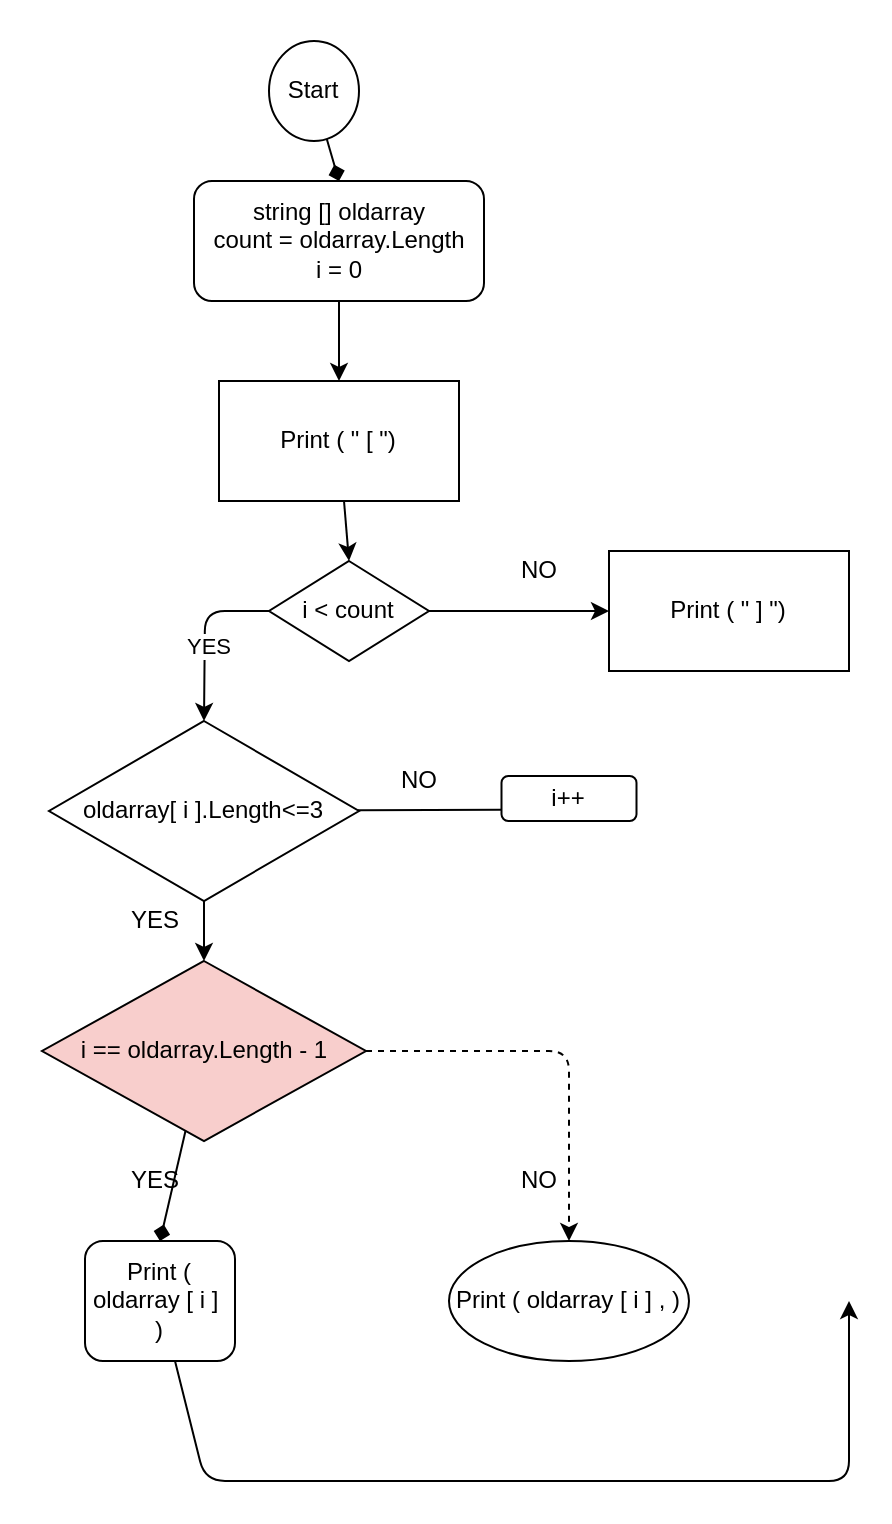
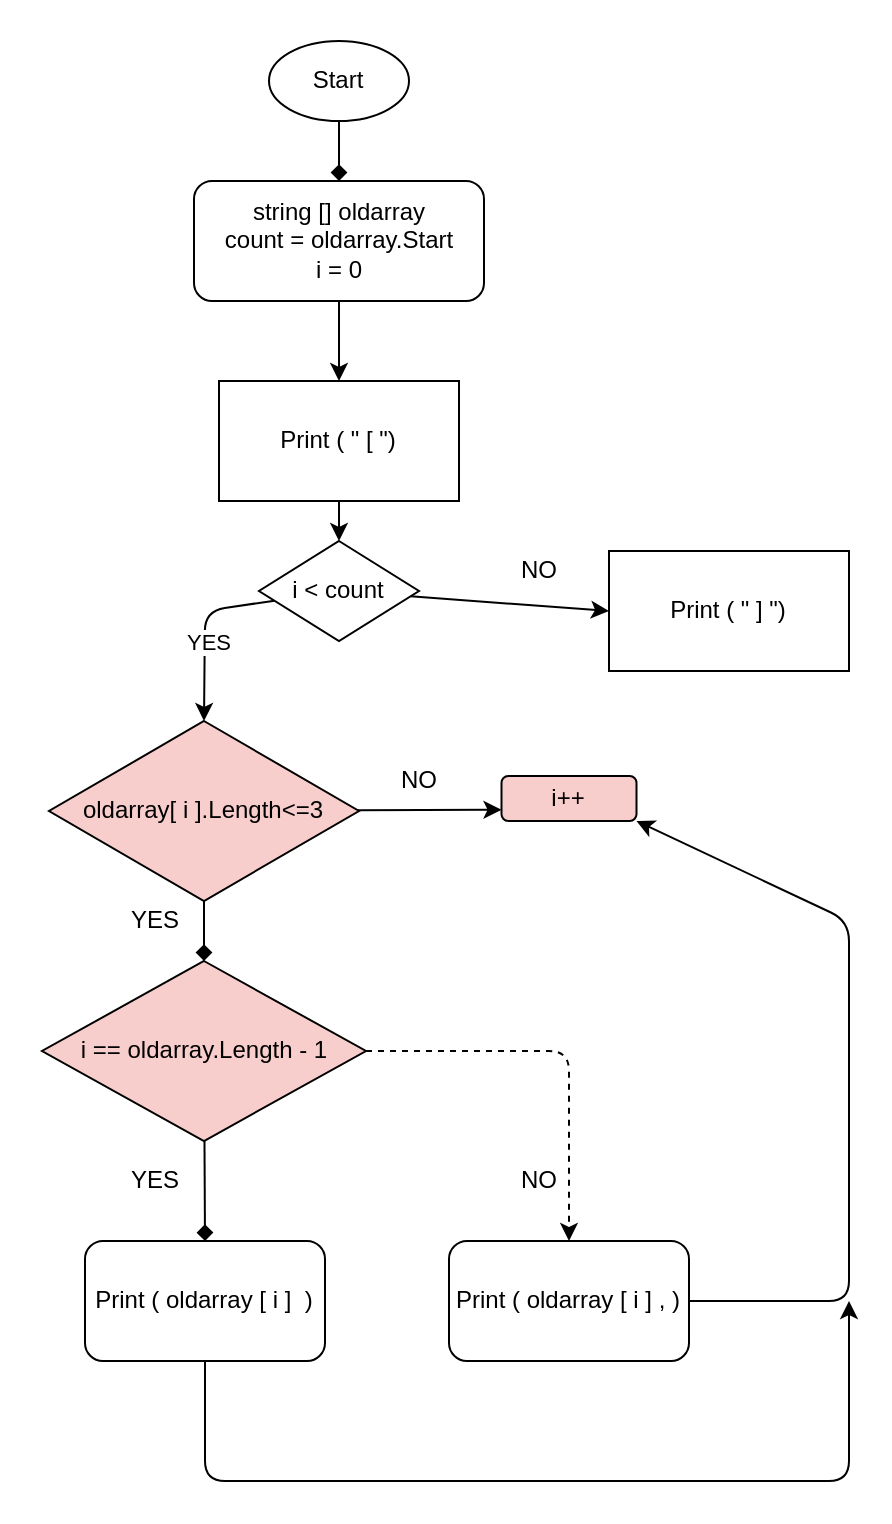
- <mxCell id="3" value="Start" style="ellipse;whiteSpace=wrap;html=1;" vertex="1" parent="1"><mxGeometry x="134" y="20" width="45" height="50" as="geometry" /></mxCell>
+ <mxCell id="3" value="Start" style="ellipse;whiteSpace=wrap;html=1;" vertex="1" parent="1"><mxGeometry x="134" y="20" width="70" height="40" as="geometry" /></mxCell>
- <mxCell id="5" value="string [] oldarray&lt;br&gt;count = oldarray.Length&lt;br&gt;i = 0" style="rounded=1;whiteSpace=wrap;html=1;" vertex="1" parent="1"><mxGeometry x="96.5" y="90" width="145" height="60" as="geometry" /></mxCell>
+ <mxCell id="5" value="string [] oldarray&lt;br&gt;count = oldarray.Start&lt;br&gt;i = 0" style="rounded=1;whiteSpace=wrap;html=1;" vertex="1" parent="1"><mxGeometry x="96.5" y="90" width="145" height="60" as="geometry" /></mxCell>
- <mxCell id="11" value="i &amp;lt; count" style="rhombus;whiteSpace=wrap;html=1;" vertex="1" parent="1"><mxGeometry x="134" y="280" width="80" height="50" as="geometry" /></mxCell>
+ <mxCell id="11" value="i &amp;lt; count" style="rhombus;whiteSpace=wrap;html=1;" vertex="1" parent="1"><mxGeometry x="129" y="270" width="80" height="50" as="geometry" /></mxCell>
- <mxCell id="26" value="i++" style="rounded=1;whiteSpace=wrap;html=1;" vertex="1" parent="1"><mxGeometry x="250.25" y="387.5" width="67.5" height="22.5" as="geometry" /></mxCell>
+ <mxCell id="26" value="i++" style="rounded=1;whiteSpace=wrap;html=1;fillColor=#f8cecc;" vertex="1" parent="1"><mxGeometry x="250.25" y="387.5" width="67.5" height="22.5" as="geometry" /></mxCell>
- <mxCell id="14" style="edgeStyle=none;html=1;entryX=0;entryY=0.75;entryDx=0;entryDy=0;endArrow=none;" edge="1" parent="1" source="15" target="26"><mxGeometry relative="1" as="geometry" /></mxCell>
+ <mxCell id="14" style="edgeStyle=none;html=1;entryX=0;entryY=0.75;entryDx=0;entryDy=0;" edge="1" parent="1" source="15" target="26"><mxGeometry relative="1" as="geometry" /></mxCell>
- <mxCell id="15" value="oldarray[ i ].Length&amp;lt;=3" style="rhombus;whiteSpace=wrap;html=1;" vertex="1" parent="1"><mxGeometry x="24" y="360" width="155" height="90" as="geometry" /></mxCell>
+ <mxCell id="15" value="oldarray[ i ].Length&amp;lt;=3" style="rhombus;whiteSpace=wrap;html=1;fillColor=#f8cecc;" vertex="1" parent="1"><mxGeometry x="24" y="360" width="155" height="90" as="geometry" /></mxCell>
- <mxCell id="13" style="edgeStyle=none;html=1;entryX=0.5;entryY=0;entryDx=0;entryDy=0;" edge="1" parent="1" source="15" target="18"><mxGeometry relative="1" as="geometry" /></mxCell>
+ <mxCell id="13" style="edgeStyle=none;html=1;entryX=0.5;entryY=0;entryDx=0;entryDy=0;endArrow=diamond;" edge="1" parent="1" source="15" target="18"><mxGeometry relative="1" as="geometry" /></mxCell>
+ <mxCell id="23" style="edgeStyle=none;html=1;exitX=1;exitY=0.5;exitDx=0;exitDy=0;entryX=1;entryY=1;entryDx=0;entryDy=0;" edge="1" parent="1" source="24" target="26"><mxGeometry relative="1" as="geometry"><mxPoint x="334" y="400" as="targetPoint" /><Array as="points"><mxPoint x="424" y="650" /><mxPoint x="424" y="460" /></Array></mxGeometry></mxCell>
- <mxCell id="21" value="Print ( oldarray [ i ]&amp;nbsp; )" style="rounded=1;whiteSpace=wrap;html=1;" vertex="1" parent="1"><mxGeometry x="42" y="620" width="75" height="60" as="geometry" /></mxCell>
+ <mxCell id="21" value="Print ( oldarray [ i ]&amp;nbsp; )" style="rounded=1;whiteSpace=wrap;html=1;" vertex="1" parent="1"><mxGeometry x="42" y="620" width="120" height="60" as="geometry" /></mxCell>
- <mxCell id="24" value="Print ( oldarray [ i ] , )" style="ellipse;whiteSpace=wrap;html=1;" vertex="1" parent="1"><mxGeometry x="224" y="620" width="120" height="60" as="geometry" /></mxCell>
+ <mxCell id="24" value="Print ( oldarray [ i ] , )" style="rounded=1;whiteSpace=wrap;html=1;" vertex="1" parent="1"><mxGeometry x="224" y="620" width="120" height="60" as="geometry" /></mxCell>
